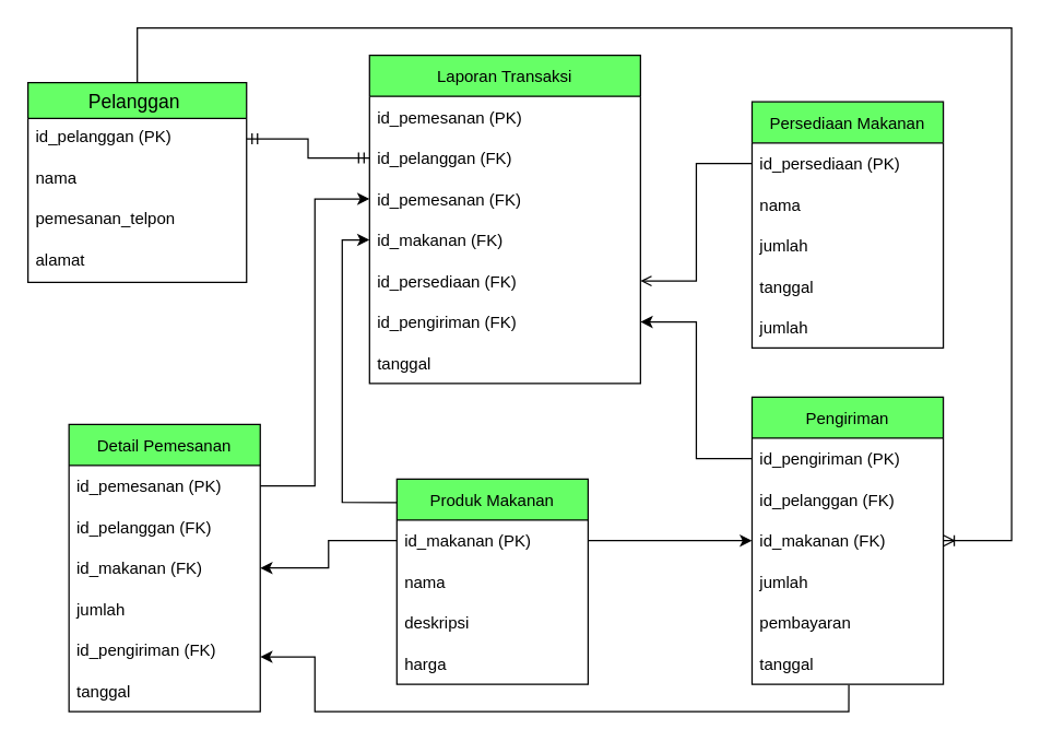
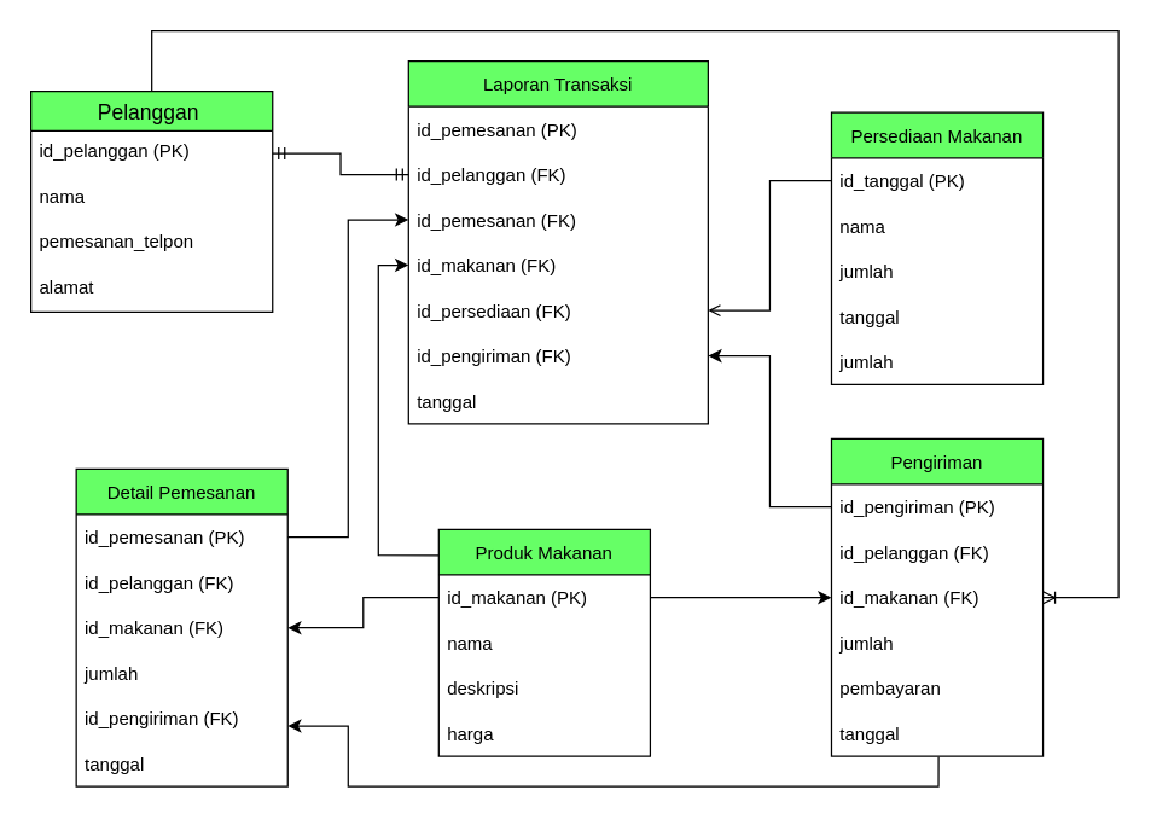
- <mxCell id="16" value="id_persediaan (PK)" style="text;strokeColor=none;fillColor=none;align=left;verticalAlign=middle;spacingLeft=4;spacingRight=4;overflow=hidden;points=[[0,0.5],[1,0.5]];portConstraint=eastwest;rotatable=0;rounded=0;" parent="15" vertex="1"><mxGeometry y="30" width="140" height="30" as="geometry" /></mxCell>
+ <mxCell id="16" value="id_tanggal (PK)" style="text;strokeColor=none;fillColor=none;align=left;verticalAlign=middle;spacingLeft=4;spacingRight=4;overflow=hidden;points=[[0,0.5],[1,0.5]];portConstraint=eastwest;rotatable=0;rounded=0;" parent="15" vertex="1"><mxGeometry y="30" width="140" height="30" as="geometry" /></mxCell>
